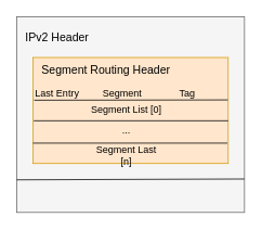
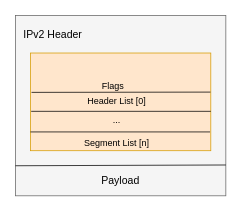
- <mxCell id="5" value="&lt;font style=&quot;font-size: 14px;&quot;&gt;Segment Routing Header&lt;/font&gt;" style="text;html=1;align=center;verticalAlign=middle;whiteSpace=wrap;rounded=0;" vertex="1" parent="1"><mxGeometry x="40" y="70" width="180" height="30" as="geometry" /></mxCell>
- <mxCell id="6" value="Last Entry" style="text;html=1;align=center;verticalAlign=middle;whiteSpace=wrap;rounded=0;" vertex="1" parent="1"><mxGeometry x="40" y="100" width="60" height="30" as="geometry" /></mxCell>
- <mxCell id="14" value="Segment" style="text;html=1;align=center;verticalAlign=middle;whiteSpace=wrap;rounded=0;" vertex="1" parent="1"><mxGeometry x="120" y="100" width="60" height="30" as="geometry" /></mxCell>
+ <mxCell id="14" value="Flags" style="text;html=1;align=center;verticalAlign=middle;whiteSpace=wrap;rounded=0;" vertex="1" parent="1"><mxGeometry x="120" y="100" width="60" height="30" as="geometry" /></mxCell>
- <mxCell id="15" value="Tag" style="text;html=1;align=center;verticalAlign=middle;whiteSpace=wrap;rounded=0;" vertex="1" parent="1"><mxGeometry x="200" y="100" width="60" height="30" as="geometry" /></mxCell>
- <mxCell id="9" value="Segment List [0]" style="text;html=1;align=center;verticalAlign=middle;whiteSpace=wrap;rounded=0;" vertex="1" parent="1"><mxGeometry x="110" y="120" width="90" height="30" as="geometry" /></mxCell>
+ <mxCell id="9" value="Header List [0]" style="text;html=1;align=center;verticalAlign=middle;whiteSpace=wrap;rounded=0;" vertex="1" parent="1"><mxGeometry x="110" y="120" width="90" height="30" as="geometry" /></mxCell>
- <mxCell id="10" value="Segment Last [n]" style="text;html=1;align=center;verticalAlign=middle;whiteSpace=wrap;rounded=0;" vertex="1" parent="1"><mxGeometry x="110" y="175" width="90" height="30" as="geometry" /></mxCell>
+ <mxCell id="10" value="Segment List [n]" style="text;html=1;align=center;verticalAlign=middle;whiteSpace=wrap;rounded=0;" vertex="1" parent="1"><mxGeometry x="110" y="175" width="90" height="30" as="geometry" /></mxCell>
+ <mxCell id="16" value="&lt;font style=&quot;font-size: 14px;&quot;&gt;Payload&lt;/font&gt;" style="text;html=1;align=center;verticalAlign=middle;whiteSpace=wrap;rounded=0;" vertex="1" parent="1"><mxGeometry x="130" y="220" width="60" height="40" as="geometry" /></mxCell>
